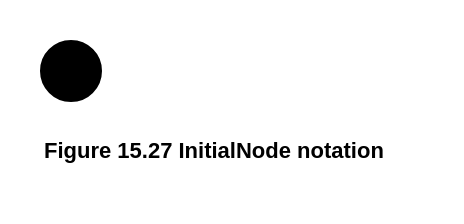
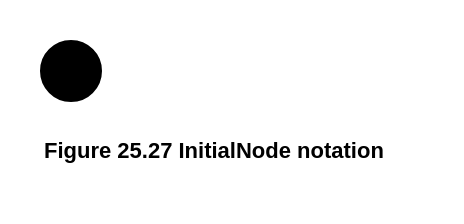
- <mxCell id="3" value="&lt;b&gt;Figure 15.27 InitialNode notation&lt;/b&gt;" style="text;html=1;align=left;verticalAlign=middle;resizable=0;points=[];autosize=1;strokeColor=none;fillColor=none;fontSize=11;fontFamily=Helvetica;fontColor=default;" parent="1" vertex="1"><mxGeometry y="60" width="190" height="30" as="geometry" x="20" /></mxCell>
+ <mxCell id="3" value="&lt;b&gt;Figure 25.27 InitialNode notation&lt;/b&gt;" style="text;html=1;align=left;verticalAlign=middle;resizable=0;points=[];autosize=1;strokeColor=none;fillColor=none;fontSize=11;fontFamily=Helvetica;fontColor=default;" parent="1" vertex="1"><mxGeometry y="60" width="190" height="30" as="geometry" x="20" /></mxCell>
